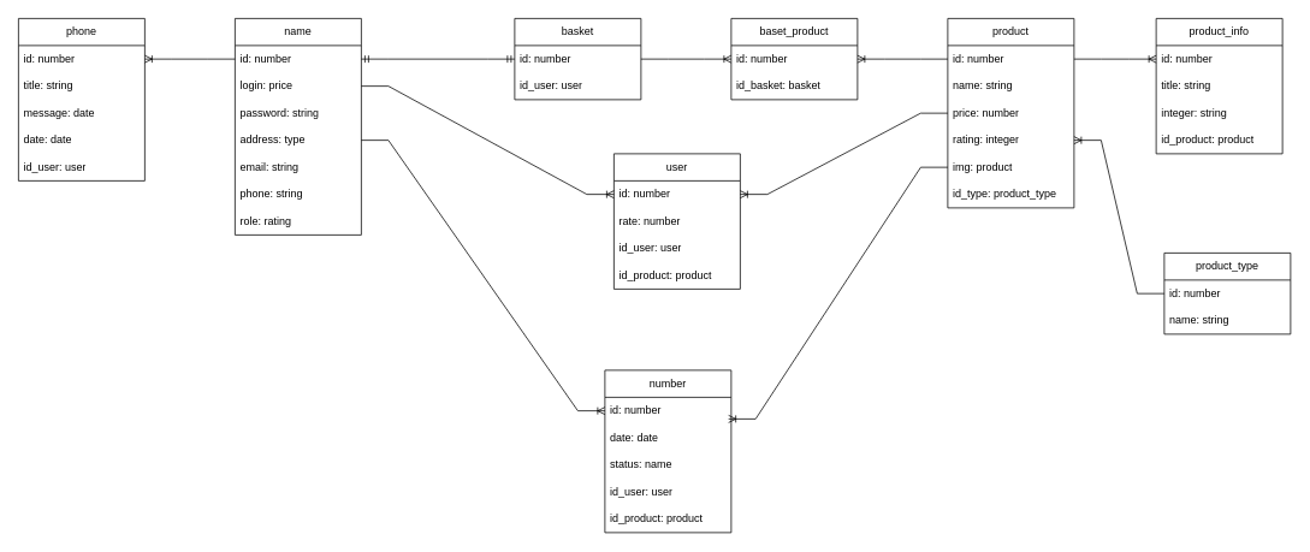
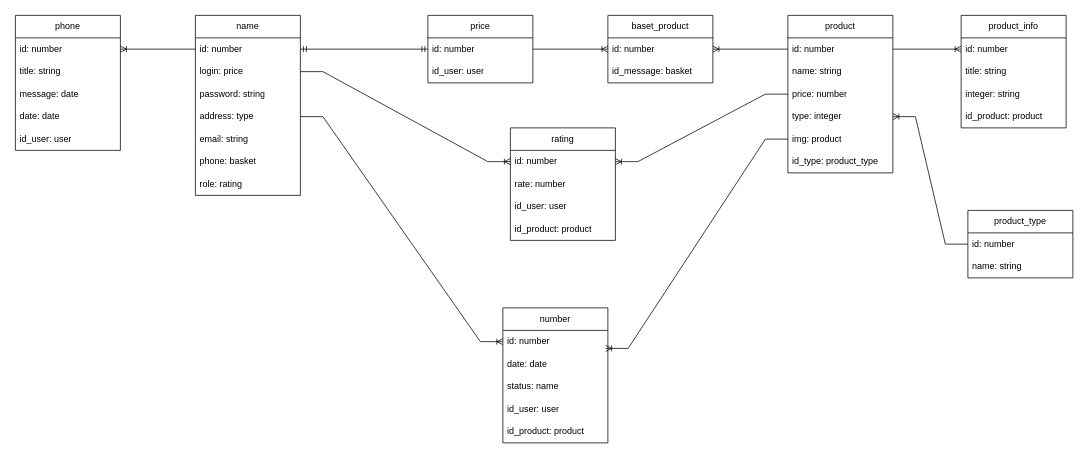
- <mxCell id="10" value="basket" style="swimlane;fontStyle=0;childLayout=stackLayout;horizontal=1;startSize=30;horizontalStack=0;resizeParent=1;resizeParentMax=0;resizeLast=0;collapsible=1;marginBottom=0;whiteSpace=wrap;html=1;" parent="1" vertex="1"><mxGeometry x="570" y="20" width="140" height="90" as="geometry" /></mxCell>
+ <mxCell id="10" value="price" style="swimlane;fontStyle=0;childLayout=stackLayout;horizontal=1;startSize=30;horizontalStack=0;resizeParent=1;resizeParentMax=0;resizeLast=0;collapsible=1;marginBottom=0;whiteSpace=wrap;html=1;" parent="1" vertex="1"><mxGeometry x="570" y="20" width="140" height="90" as="geometry" /></mxCell>
- <mxCell id="15" value="id_basket: basket" style="text;strokeColor=none;fillColor=none;align=left;verticalAlign=middle;spacingLeft=4;spacingRight=4;overflow=hidden;points=[[0,0.5],[1,0.5]];portConstraint=eastwest;rotatable=0;whiteSpace=wrap;html=1;" parent="13" vertex="1"><mxGeometry y="60" width="140" height="30" as="geometry" /></mxCell>
+ <mxCell id="15" value="id_message: basket" style="text;strokeColor=none;fillColor=none;align=left;verticalAlign=middle;spacingLeft=4;spacingRight=4;overflow=hidden;points=[[0,0.5],[1,0.5]];portConstraint=eastwest;rotatable=0;whiteSpace=wrap;html=1;" parent="13" vertex="1"><mxGeometry y="60" width="140" height="30" as="geometry" /></mxCell>
- <mxCell id="20" value="rating: integer" style="text;strokeColor=none;fillColor=none;align=left;verticalAlign=middle;spacingLeft=4;spacingRight=4;overflow=hidden;points=[[0,0.5],[1,0.5]];portConstraint=eastwest;rotatable=0;whiteSpace=wrap;html=1;" parent="16" vertex="1"><mxGeometry y="120" width="140" height="30" as="geometry" /></mxCell>
+ <mxCell id="20" value="type: integer" style="text;strokeColor=none;fillColor=none;align=left;verticalAlign=middle;spacingLeft=4;spacingRight=4;overflow=hidden;points=[[0,0.5],[1,0.5]];portConstraint=eastwest;rotatable=0;whiteSpace=wrap;html=1;" parent="16" vertex="1"><mxGeometry y="120" width="140" height="30" as="geometry" /></mxCell>
- <mxCell id="31" value="user" style="swimlane;fontStyle=0;childLayout=stackLayout;horizontal=1;startSize=30;horizontalStack=0;resizeParent=1;resizeParentMax=0;resizeLast=0;collapsible=1;marginBottom=0;whiteSpace=wrap;html=1;" parent="1" vertex="1"><mxGeometry x="680" y="170" width="140" height="150" as="geometry" /></mxCell>
+ <mxCell id="31" value="rating" style="swimlane;fontStyle=0;childLayout=stackLayout;horizontal=1;startSize=30;horizontalStack=0;resizeParent=1;resizeParentMax=0;resizeLast=0;collapsible=1;marginBottom=0;whiteSpace=wrap;html=1;" parent="1" vertex="1"><mxGeometry x="680" y="170" width="140" height="150" as="geometry" /></mxCell>
- <mxCell id="8" value="phone: string" style="text;strokeColor=none;fillColor=none;align=left;verticalAlign=middle;spacingLeft=4;spacingRight=4;overflow=hidden;points=[[0,0.5],[1,0.5]];portConstraint=eastwest;rotatable=0;whiteSpace=wrap;html=1;" parent="2" vertex="1"><mxGeometry y="180" width="140" height="30" as="geometry" /></mxCell>
+ <mxCell id="8" value="phone: basket" style="text;strokeColor=none;fillColor=none;align=left;verticalAlign=middle;spacingLeft=4;spacingRight=4;overflow=hidden;points=[[0,0.5],[1,0.5]];portConstraint=eastwest;rotatable=0;whiteSpace=wrap;html=1;" parent="2" vertex="1"><mxGeometry y="180" width="140" height="30" as="geometry" /></mxCell>
